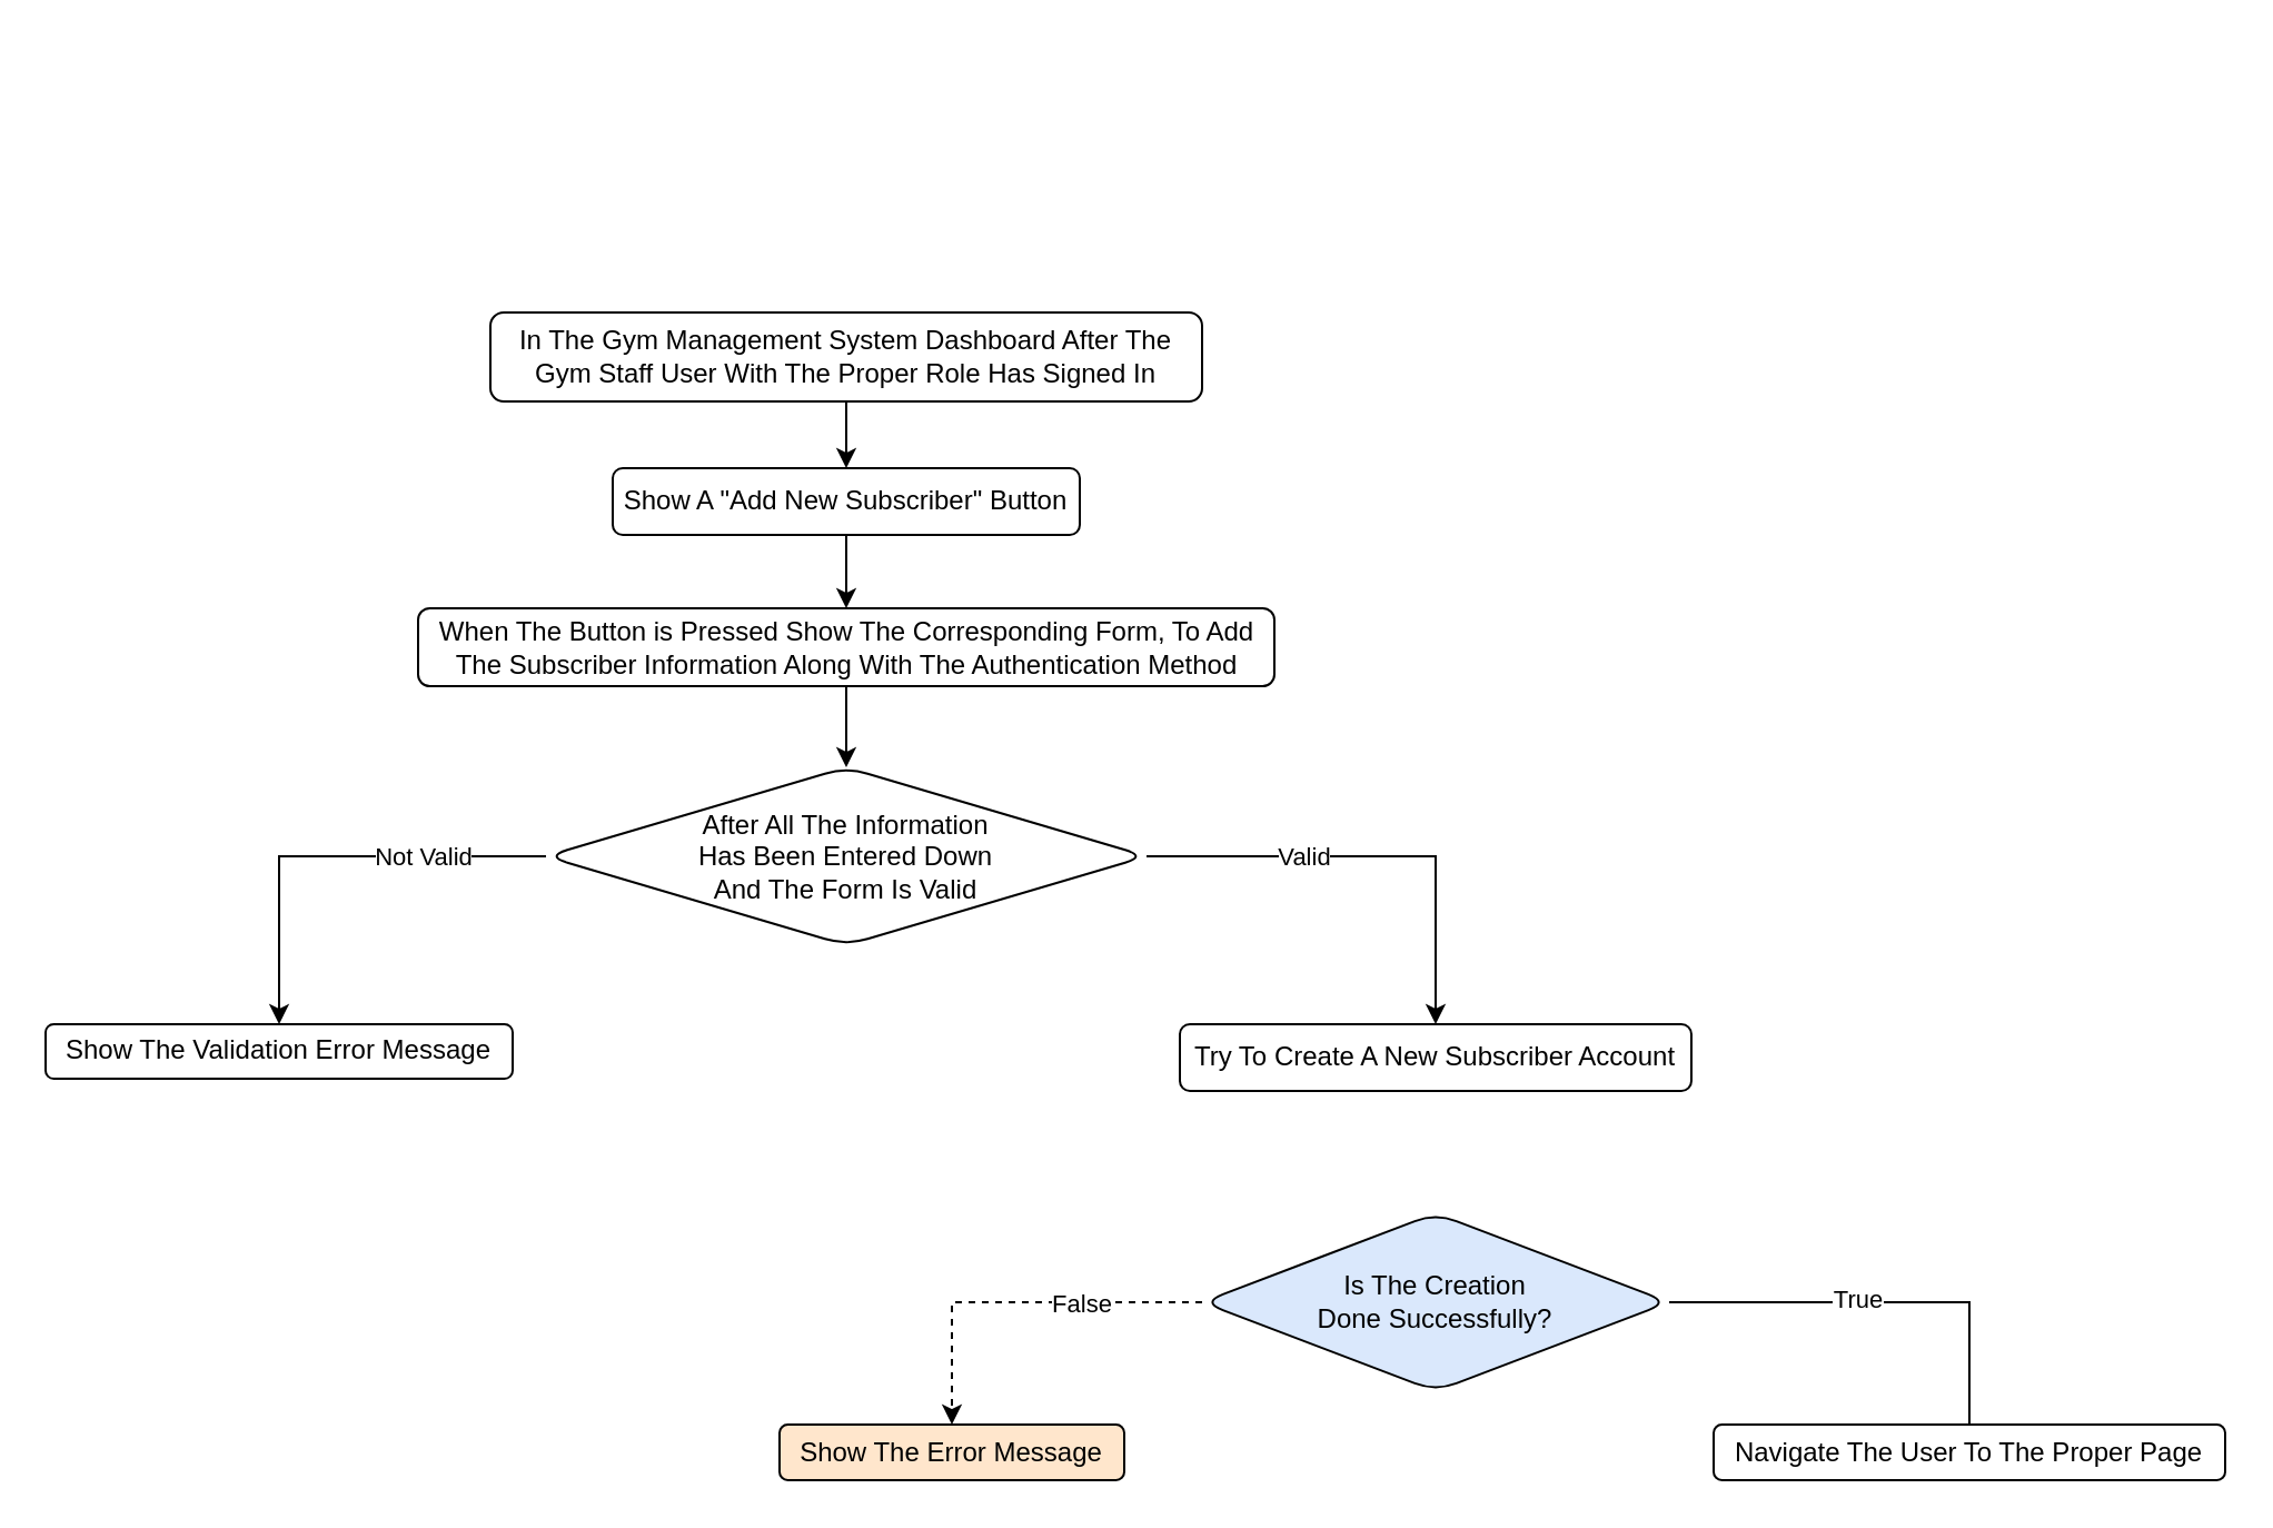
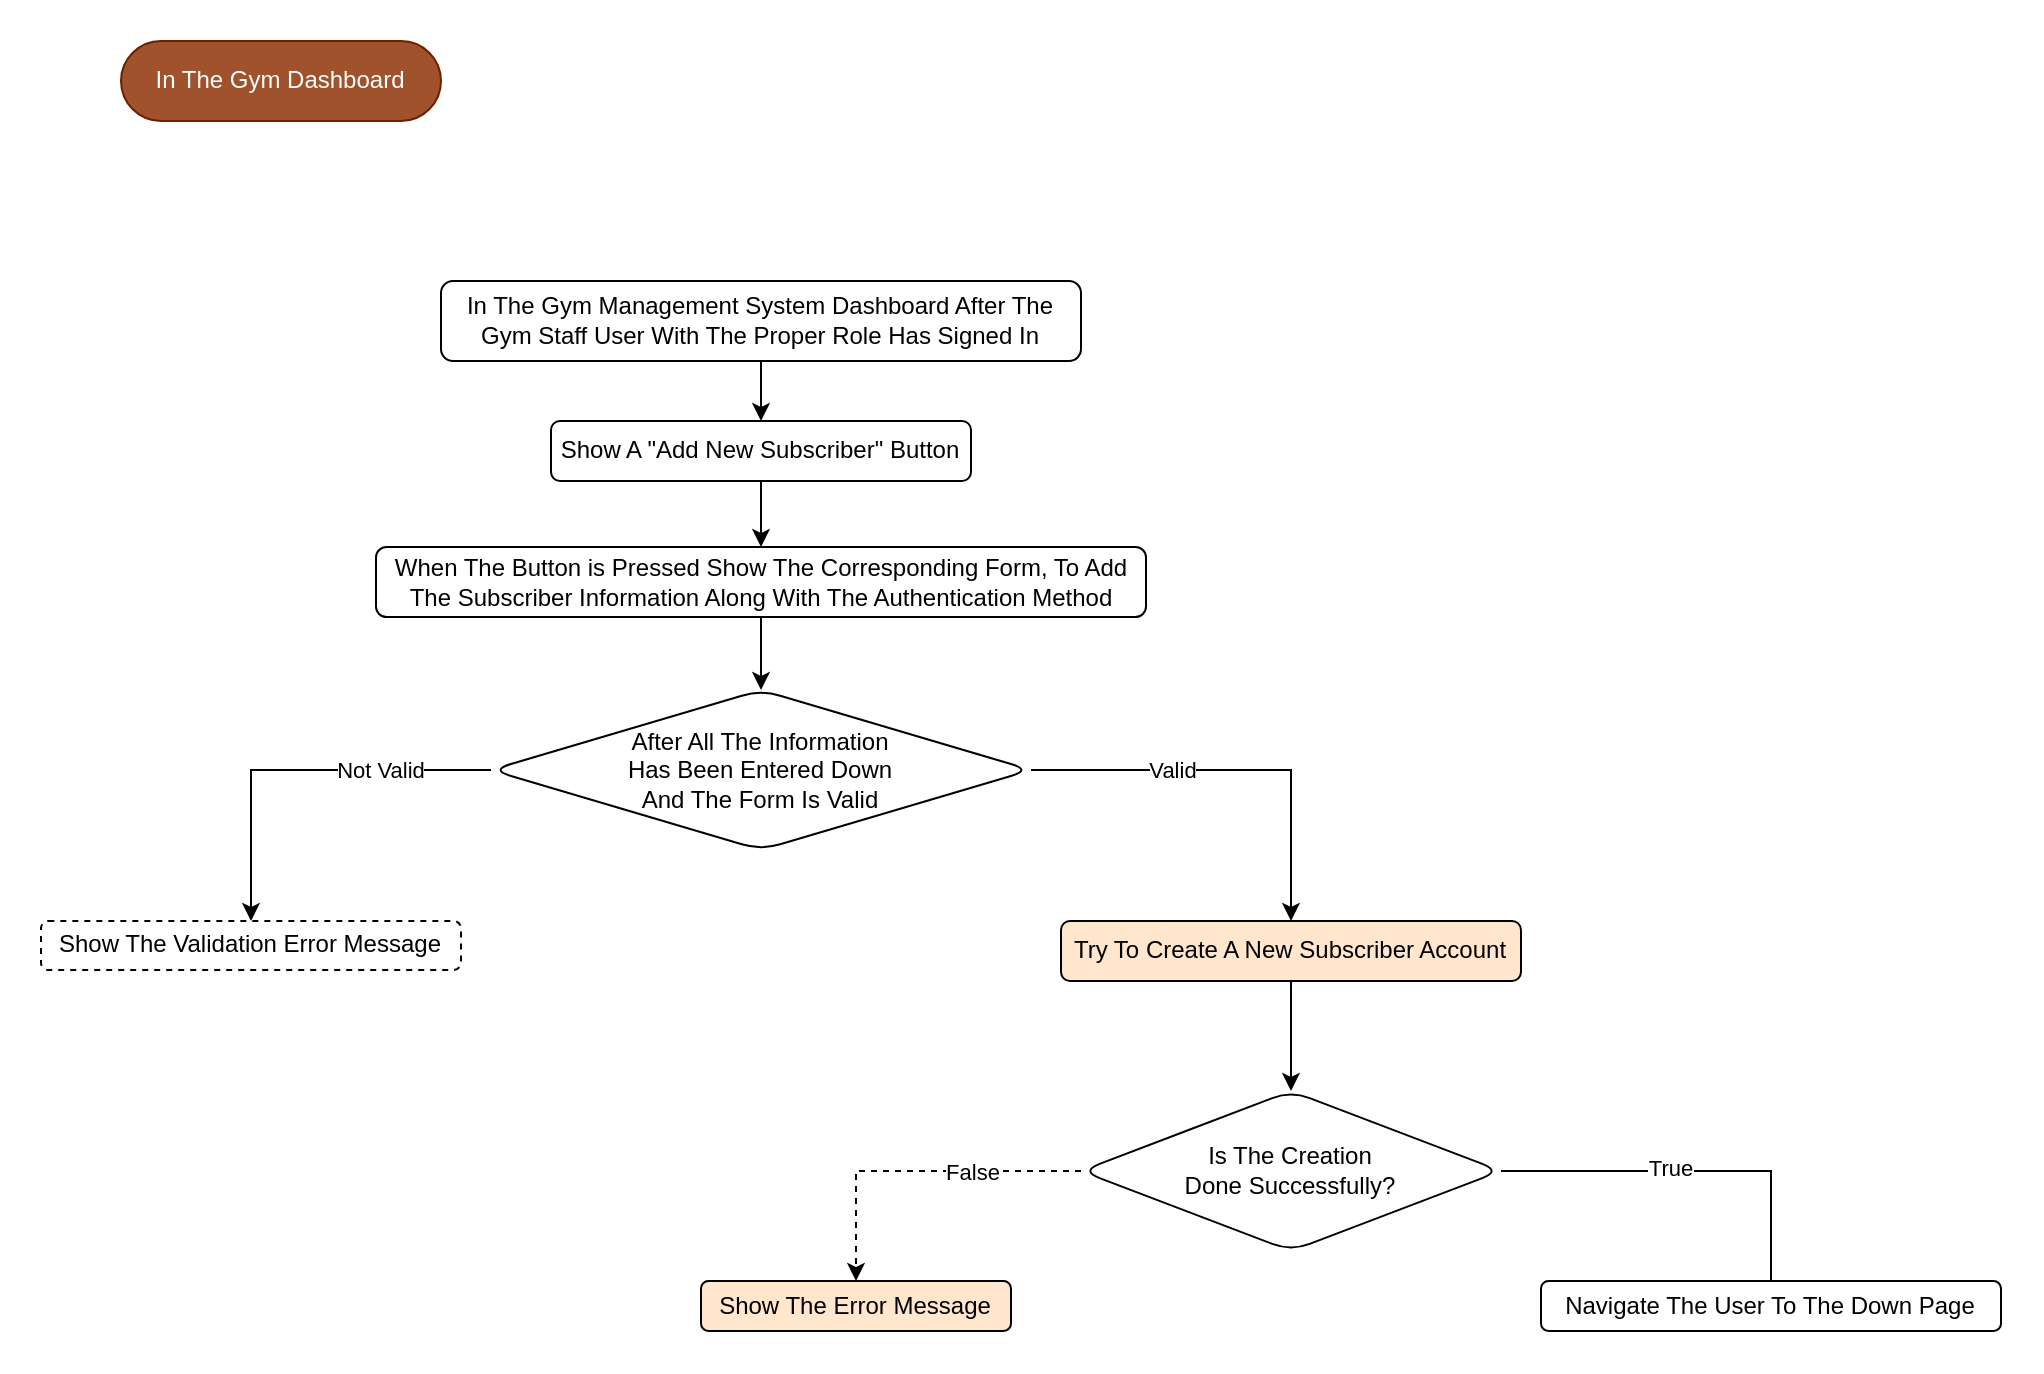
+ <mxCell id="23" value="In The Gym Dashboard" style="rounded=1;whiteSpace=wrap;html=1;fillColor=#a0522d;fontColor=#ffffff;strokeColor=#6D1F00;arcSize=50;" parent="1" vertex="1"><mxGeometry x="60" y="20" width="160" height="40" as="geometry" /></mxCell>
- <mxCell id="15" value="Show The Validation Error Message" style="whiteSpace=wrap;html=1;rounded=1;" parent="1" vertex="1"><mxGeometry x="20" y="460" width="210" height="24.5" as="geometry" /></mxCell>
+ <mxCell id="15" value="Show The Validation Error Message" style="whiteSpace=wrap;html=1;rounded=1;dashed=1;" parent="1" vertex="1"><mxGeometry x="20" y="460" width="210" height="24.5" as="geometry" /></mxCell>
- <mxCell id="14" value="Try To Create A New Subscriber Account" style="whiteSpace=wrap;html=1;rounded=1;" parent="1" vertex="1"><mxGeometry x="530" y="460" width="230" height="30" as="geometry" /></mxCell>
+ <mxCell id="14" value="Try To Create A New Subscriber Account" style="whiteSpace=wrap;html=1;rounded=1;fillColor=#ffe6cc;" parent="1" vertex="1"><mxGeometry x="530" y="460" width="230" height="30" as="geometry" /></mxCell>
+ <mxCell id="13" value="" style="edgeStyle=orthogonalEdgeStyle;rounded=0;orthogonalLoop=1;jettySize=auto;html=1;" parent="1" source="14" target="20" edge="1"><mxGeometry relative="1" as="geometry" /></mxCell>
- <mxCell id="20" value="Is The Creation&lt;br&gt;Done Successfully?" style="rhombus;whiteSpace=wrap;html=1;rounded=1;fillColor=#dae8fc;" parent="1" vertex="1"><mxGeometry x="540" y="545" width="210" height="80" as="geometry" /></mxCell>
+ <mxCell id="20" value="Is The Creation&lt;br&gt;Done Successfully?" style="rhombus;whiteSpace=wrap;html=1;rounded=1;" parent="1" vertex="1"><mxGeometry x="540" y="545" width="210" height="80" as="geometry" /></mxCell>
- <mxCell id="21" value="Navigate The User To The Proper Page" style="whiteSpace=wrap;html=1;rounded=1;" parent="1" vertex="1"><mxGeometry x="770" y="640" width="230" height="25" as="geometry" /></mxCell>
+ <mxCell id="21" value="Navigate The User To The Down Page" style="whiteSpace=wrap;html=1;rounded=1;" parent="1" vertex="1"><mxGeometry x="770" y="640" width="230" height="25" as="geometry" /></mxCell>
